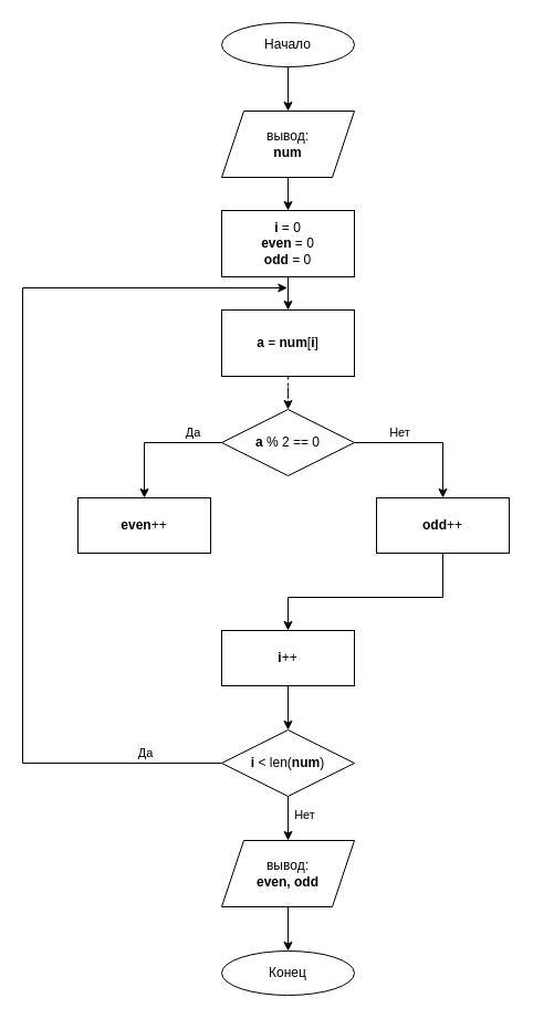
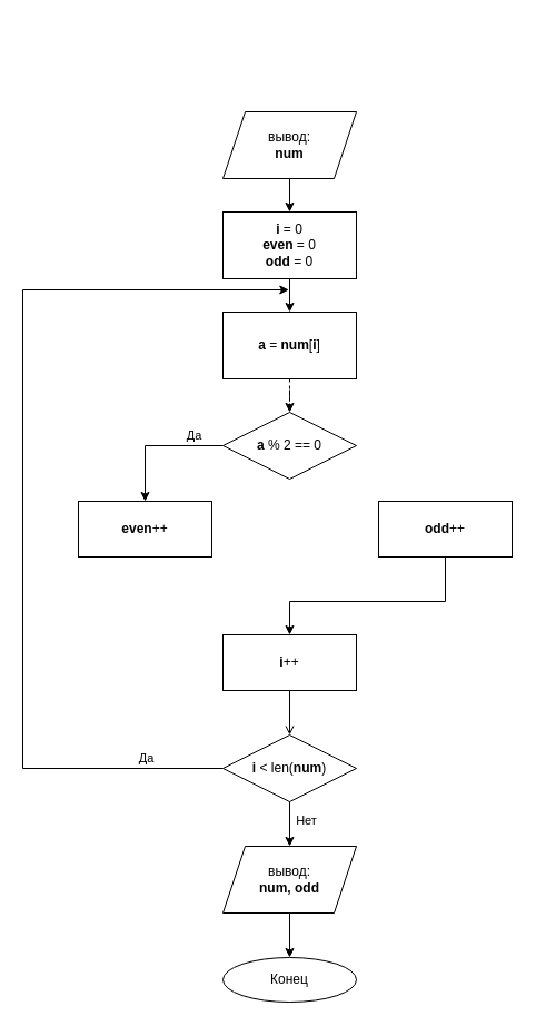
- <mxCell id="3" value="Начало&lt;br&gt;" style="ellipse;whiteSpace=wrap;html=1;" vertex="1" parent="1"><mxGeometry x="200" y="20" width="120" height="40" as="geometry" /></mxCell>
- <mxCell id="2" value="" style="edgeStyle=orthogonalEdgeStyle;rounded=0;orthogonalLoop=1;jettySize=auto;html=1;" edge="1" parent="1" source="3" target="5"><mxGeometry relative="1" as="geometry" /></mxCell>
- <mxCell id="12" style="edgeStyle=orthogonalEdgeStyle;rounded=0;orthogonalLoop=1;jettySize=auto;html=1;entryX=0.5;entryY=0;entryDx=0;entryDy=0;" edge="1" parent="1" source="14" target="17"><mxGeometry relative="1" as="geometry" /></mxCell>
- <mxCell id="13" value="Нет" style="edgeLabel;html=1;align=center;verticalAlign=middle;resizable=0;points=[];" vertex="1" connectable="0" parent="12"><mxGeometry x="-0.205" y="1" relative="1" as="geometry"><mxPoint x="-12" y="-9" as="offset" /></mxGeometry></mxCell>
- <mxCell id="18" value="" style="edgeStyle=orthogonalEdgeStyle;rounded=0;orthogonalLoop=1;jettySize=auto;html=1;" edge="1" parent="1" source="19" target="24"><mxGeometry relative="1" as="geometry" /></mxCell>
+ <mxCell id="18" value="" style="edgeStyle=orthogonalEdgeStyle;rounded=0;orthogonalLoop=1;jettySize=auto;html=1;endArrow=open;" edge="1" parent="1" source="19" target="24"><mxGeometry relative="1" as="geometry" /></mxCell>
- <mxCell id="26" value="вывод:&lt;br&gt;&lt;b&gt;even, odd&lt;/b&gt;" style="shape=parallelogram;perimeter=parallelogramPerimeter;whiteSpace=wrap;html=1;fixedSize=1;" vertex="1" parent="1"><mxGeometry x="200" y="760" width="120" height="60" as="geometry" /></mxCell>
+ <mxCell id="26" value="вывод:&lt;br&gt;&lt;b&gt;num, odd&lt;/b&gt;" style="shape=parallelogram;perimeter=parallelogramPerimeter;whiteSpace=wrap;html=1;fixedSize=1;" vertex="1" parent="1"><mxGeometry x="200" y="760" width="120" height="60" as="geometry" /></mxCell>
